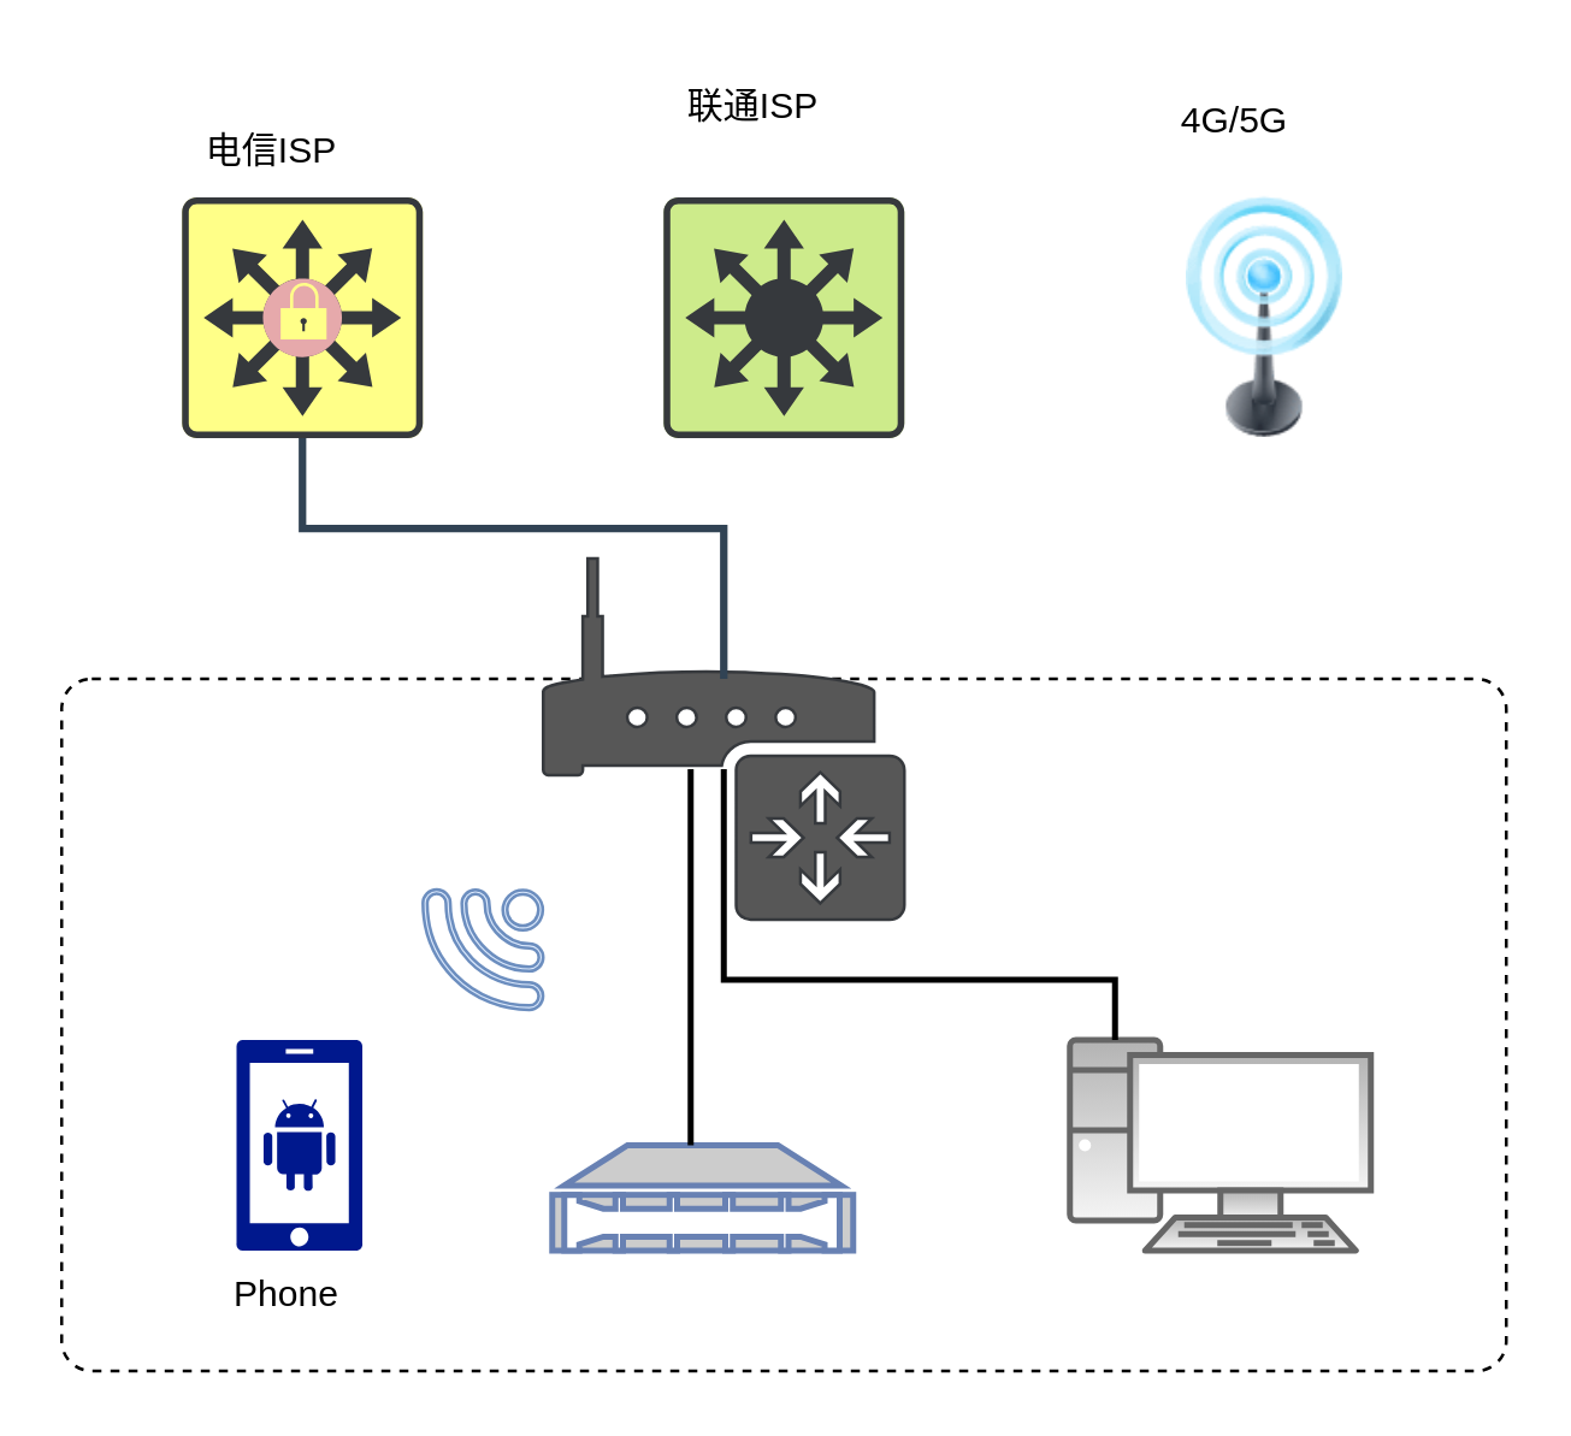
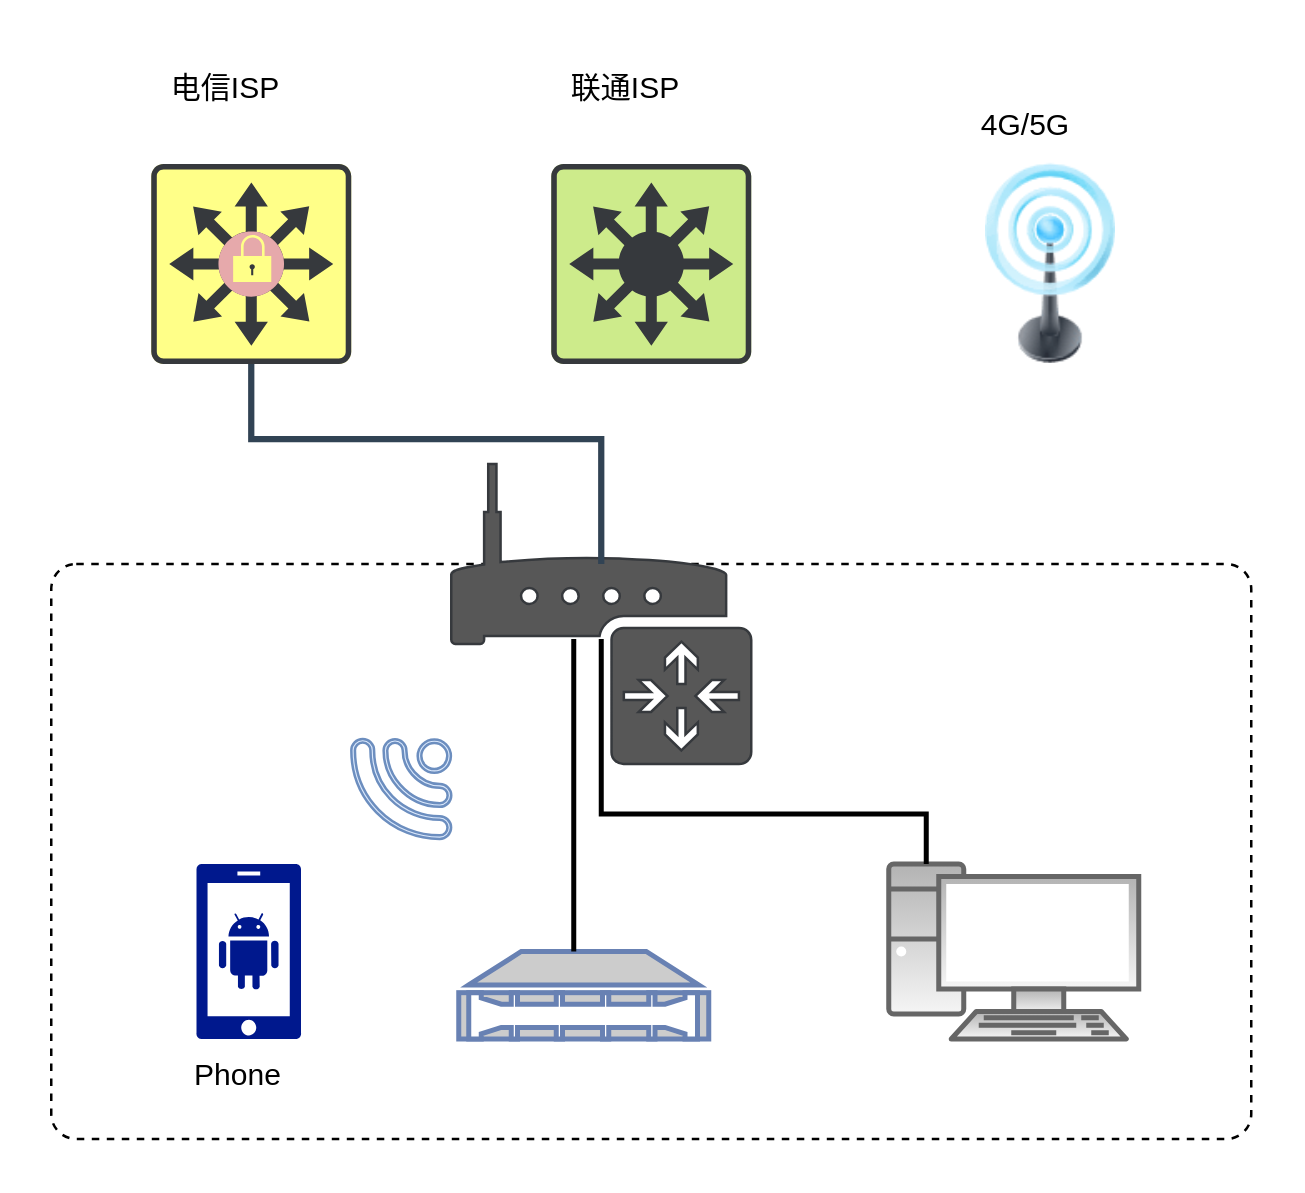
- <mxCell id="13" value="4G/5G" style="text;html=1;strokeColor=none;fillColor=none;align=center;verticalAlign=middle;whiteSpace=wrap;rounded=0;dashed=1;" parent="1" vertex="1"><mxGeometry x="380" y="25" width="60" height="30" as="geometry" /></mxCell>
+ <mxCell id="13" value="4G/5G" style="text;html=1;strokeColor=none;fillColor=none;align=center;verticalAlign=middle;whiteSpace=wrap;rounded=0;dashed=1;" parent="1" vertex="1"><mxGeometry x="380" y="35" width="60" height="30" as="geometry" /></mxCell>
- <mxCell id="11" value="电信ISP" style="text;html=1;strokeColor=none;fillColor=none;align=center;verticalAlign=middle;whiteSpace=wrap;rounded=0;dashed=1;" parent="1" vertex="1"><mxGeometry x="60" y="35" width="60" height="30" as="geometry" /></mxCell>
+ <mxCell id="11" value="电信ISP" style="text;html=1;strokeColor=none;fillColor=none;align=center;verticalAlign=middle;whiteSpace=wrap;rounded=0;dashed=1;" parent="1" vertex="1"><mxGeometry x="60" y="20" width="60" height="30" as="geometry" /></mxCell>
